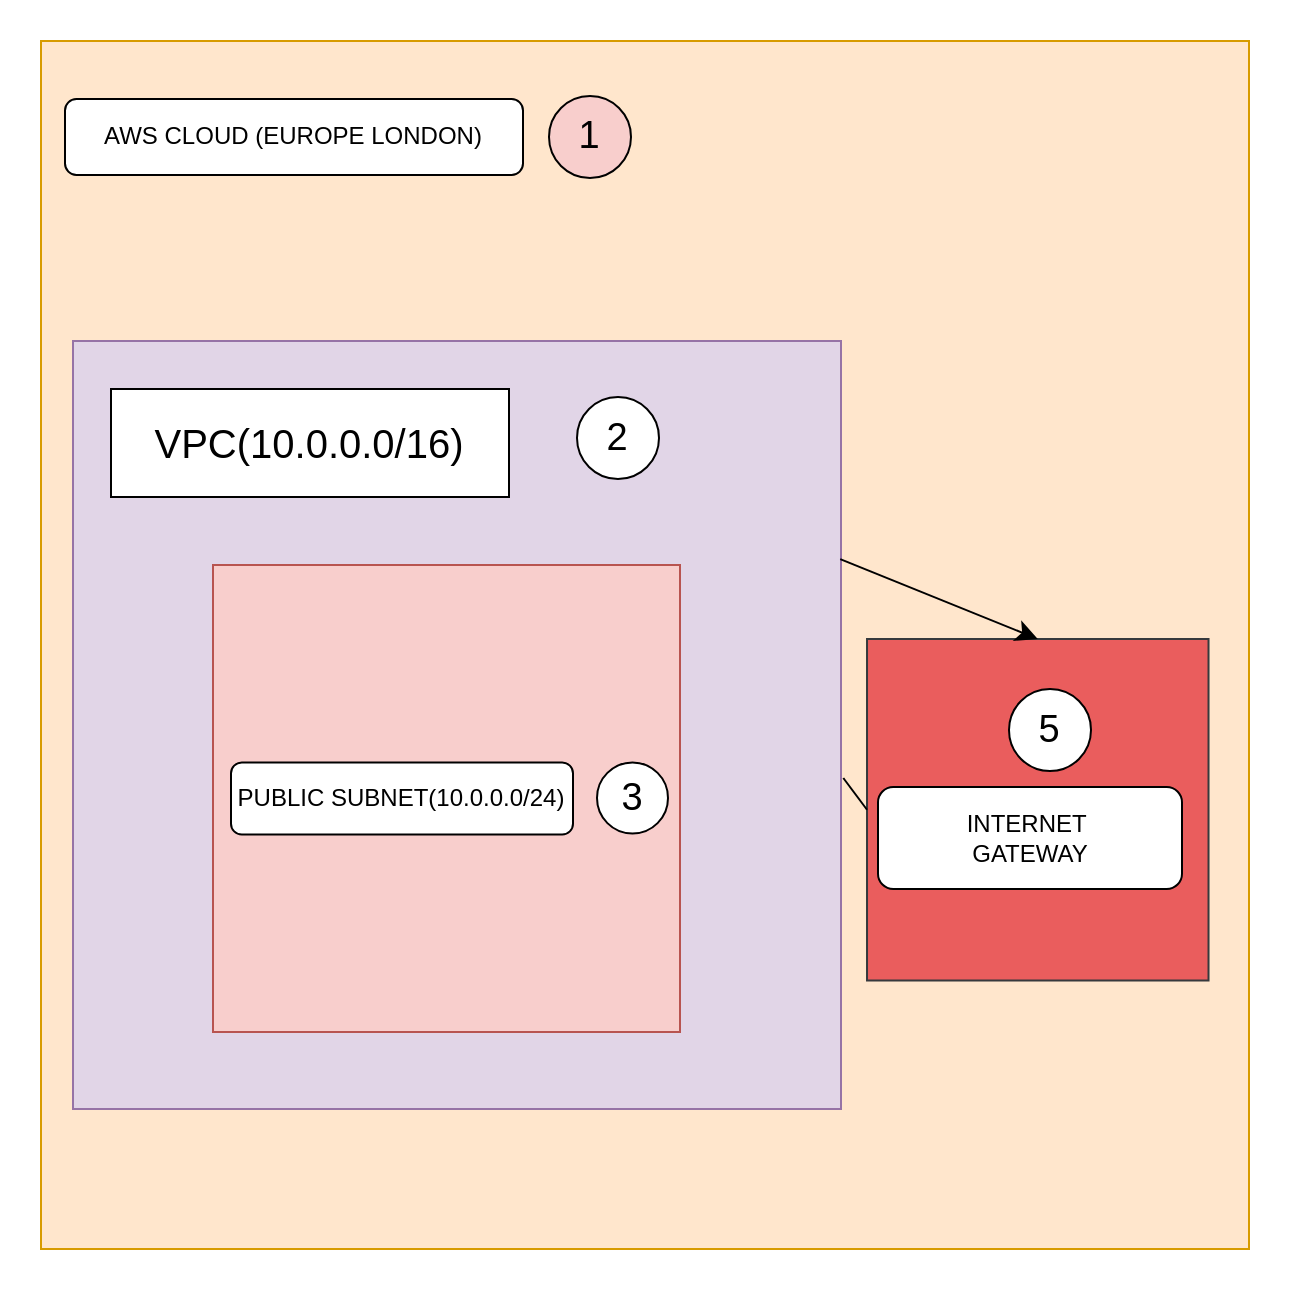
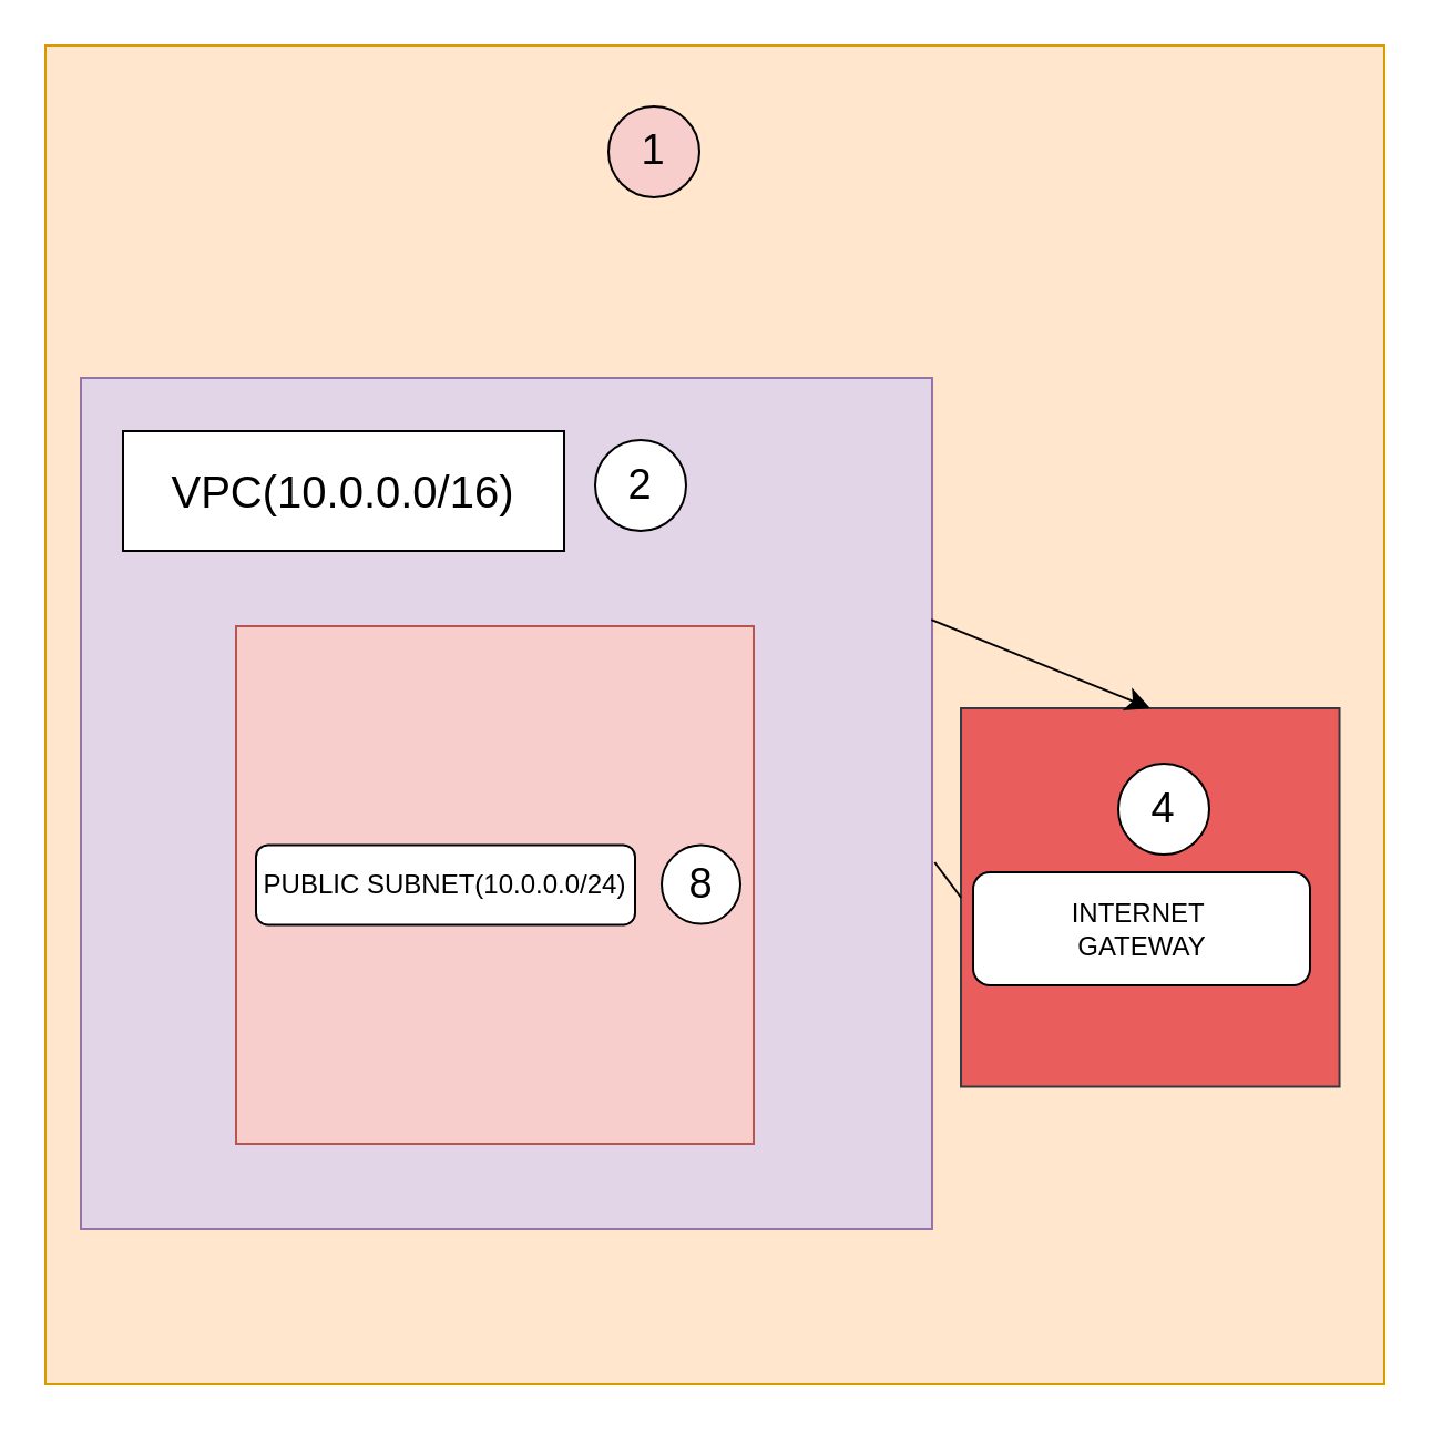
- <mxCell id="3" value="AWS CLOUD (EUROPE LONDON)" style="rounded=1;whiteSpace=wrap;html=1;" vertex="1" parent="1"><mxGeometry x="32" y="49" width="229" height="38" as="geometry" /></mxCell>
- <mxCell id="9" value="&lt;span style=&quot;font-size: 19px;&quot;&gt;2&lt;/span&gt;" style="ellipse;whiteSpace=wrap;html=1;aspect=fixed;" vertex="1" parent="1"><mxGeometry x="288" y="198" width="41" height="41" as="geometry" /></mxCell>
+ <mxCell id="9" value="&lt;span style=&quot;font-size: 19px;&quot;&gt;2&lt;/span&gt;" style="ellipse;whiteSpace=wrap;html=1;aspect=fixed;" vertex="1" parent="1"><mxGeometry x="268" y="198" width="41" height="41" as="geometry" /></mxCell>
- <mxCell id="13" value="&lt;span style=&quot;font-size: 19px;&quot;&gt;5&lt;/span&gt;" style="ellipse;whiteSpace=wrap;html=1;aspect=fixed;" vertex="1" parent="1"><mxGeometry x="504" y="344" width="41" height="41" as="geometry" /></mxCell>
+ <mxCell id="13" value="&lt;span style=&quot;font-size: 19px;&quot;&gt;4&lt;/span&gt;" style="ellipse;whiteSpace=wrap;html=1;aspect=fixed;" vertex="1" parent="1"><mxGeometry x="504" y="344" width="41" height="41" as="geometry" /></mxCell>
- <mxCell id="10" value="&lt;span style=&quot;font-size: 19px;&quot;&gt;3&lt;/span&gt;" style="ellipse;whiteSpace=wrap;html=1;aspect=fixed;" vertex="1" parent="1"><mxGeometry x="298" y="380.75" width="35.5" height="35.5" as="geometry" /></mxCell>
+ <mxCell id="10" value="&lt;span style=&quot;font-size: 19px;&quot;&gt;8&lt;/span&gt;" style="ellipse;whiteSpace=wrap;html=1;aspect=fixed;" vertex="1" parent="1"><mxGeometry x="298" y="380.75" width="35.5" height="35.5" as="geometry" /></mxCell>
